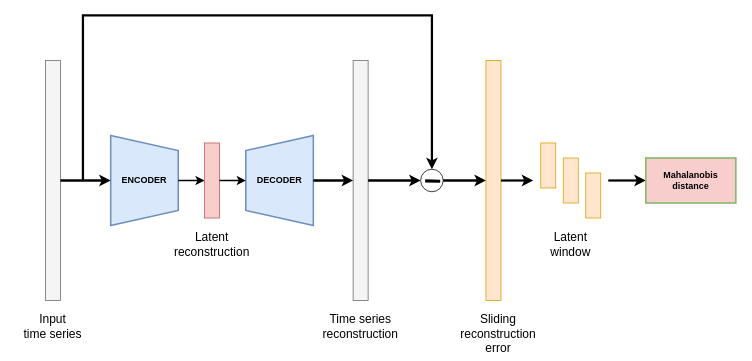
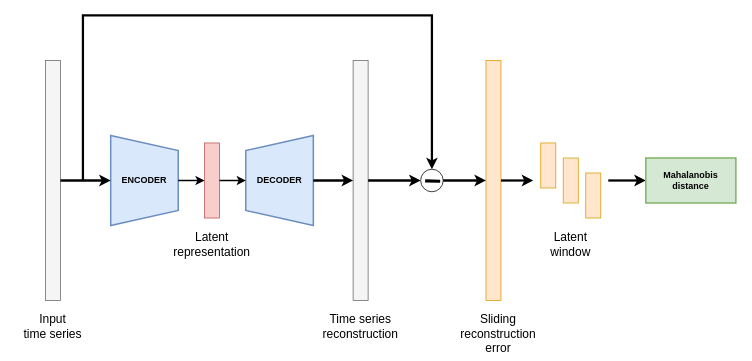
- <mxCell id="22" value="&lt;div&gt;&lt;b&gt;Mahalanobis&lt;/b&gt;&lt;/div&gt;&lt;div&gt;&lt;b&gt;distance&lt;br&gt;&lt;/b&gt;&lt;/div&gt;" style="rounded=0;whiteSpace=wrap;html=1;strokeWidth=2;fillColor=#f8cecc;strokeColor=#82b366;" vertex="1" parent="1"><mxGeometry x="860" y="210" width="120" height="60" as="geometry" /></mxCell>
+ <mxCell id="22" value="&lt;div&gt;&lt;b&gt;Mahalanobis&lt;/b&gt;&lt;/div&gt;&lt;div&gt;&lt;b&gt;distance&lt;br&gt;&lt;/b&gt;&lt;/div&gt;" style="rounded=0;whiteSpace=wrap;html=1;strokeWidth=2;fillColor=#d5e8d4;strokeColor=#82b366;" vertex="1" parent="1"><mxGeometry x="860" y="210" width="120" height="60" as="geometry" /></mxCell>
- <mxCell id="25" value="&lt;div style=&quot;font-size: 16px;&quot;&gt;&lt;font style=&quot;font-size: 16px;&quot;&gt;Latent&lt;/font&gt;&lt;/div&gt;&lt;div style=&quot;font-size: 16px;&quot;&gt;&lt;font style=&quot;font-size: 16px;&quot;&gt;reconstruction&lt;br&gt;&lt;/font&gt;&lt;/div&gt;" style="text;html=1;align=center;verticalAlign=middle;whiteSpace=wrap;rounded=0;" vertex="1" parent="1"><mxGeometry x="232" y="310" width="100" height="30" as="geometry" /></mxCell>
+ <mxCell id="25" value="&lt;div style=&quot;font-size: 16px;&quot;&gt;&lt;font style=&quot;font-size: 16px;&quot;&gt;Latent&lt;/font&gt;&lt;/div&gt;&lt;div style=&quot;font-size: 16px;&quot;&gt;&lt;font style=&quot;font-size: 16px;&quot;&gt;representation&lt;br&gt;&lt;/font&gt;&lt;/div&gt;" style="text;html=1;align=center;verticalAlign=middle;whiteSpace=wrap;rounded=0;" vertex="1" parent="1"><mxGeometry x="232" y="310" width="100" height="30" as="geometry" /></mxCell>
